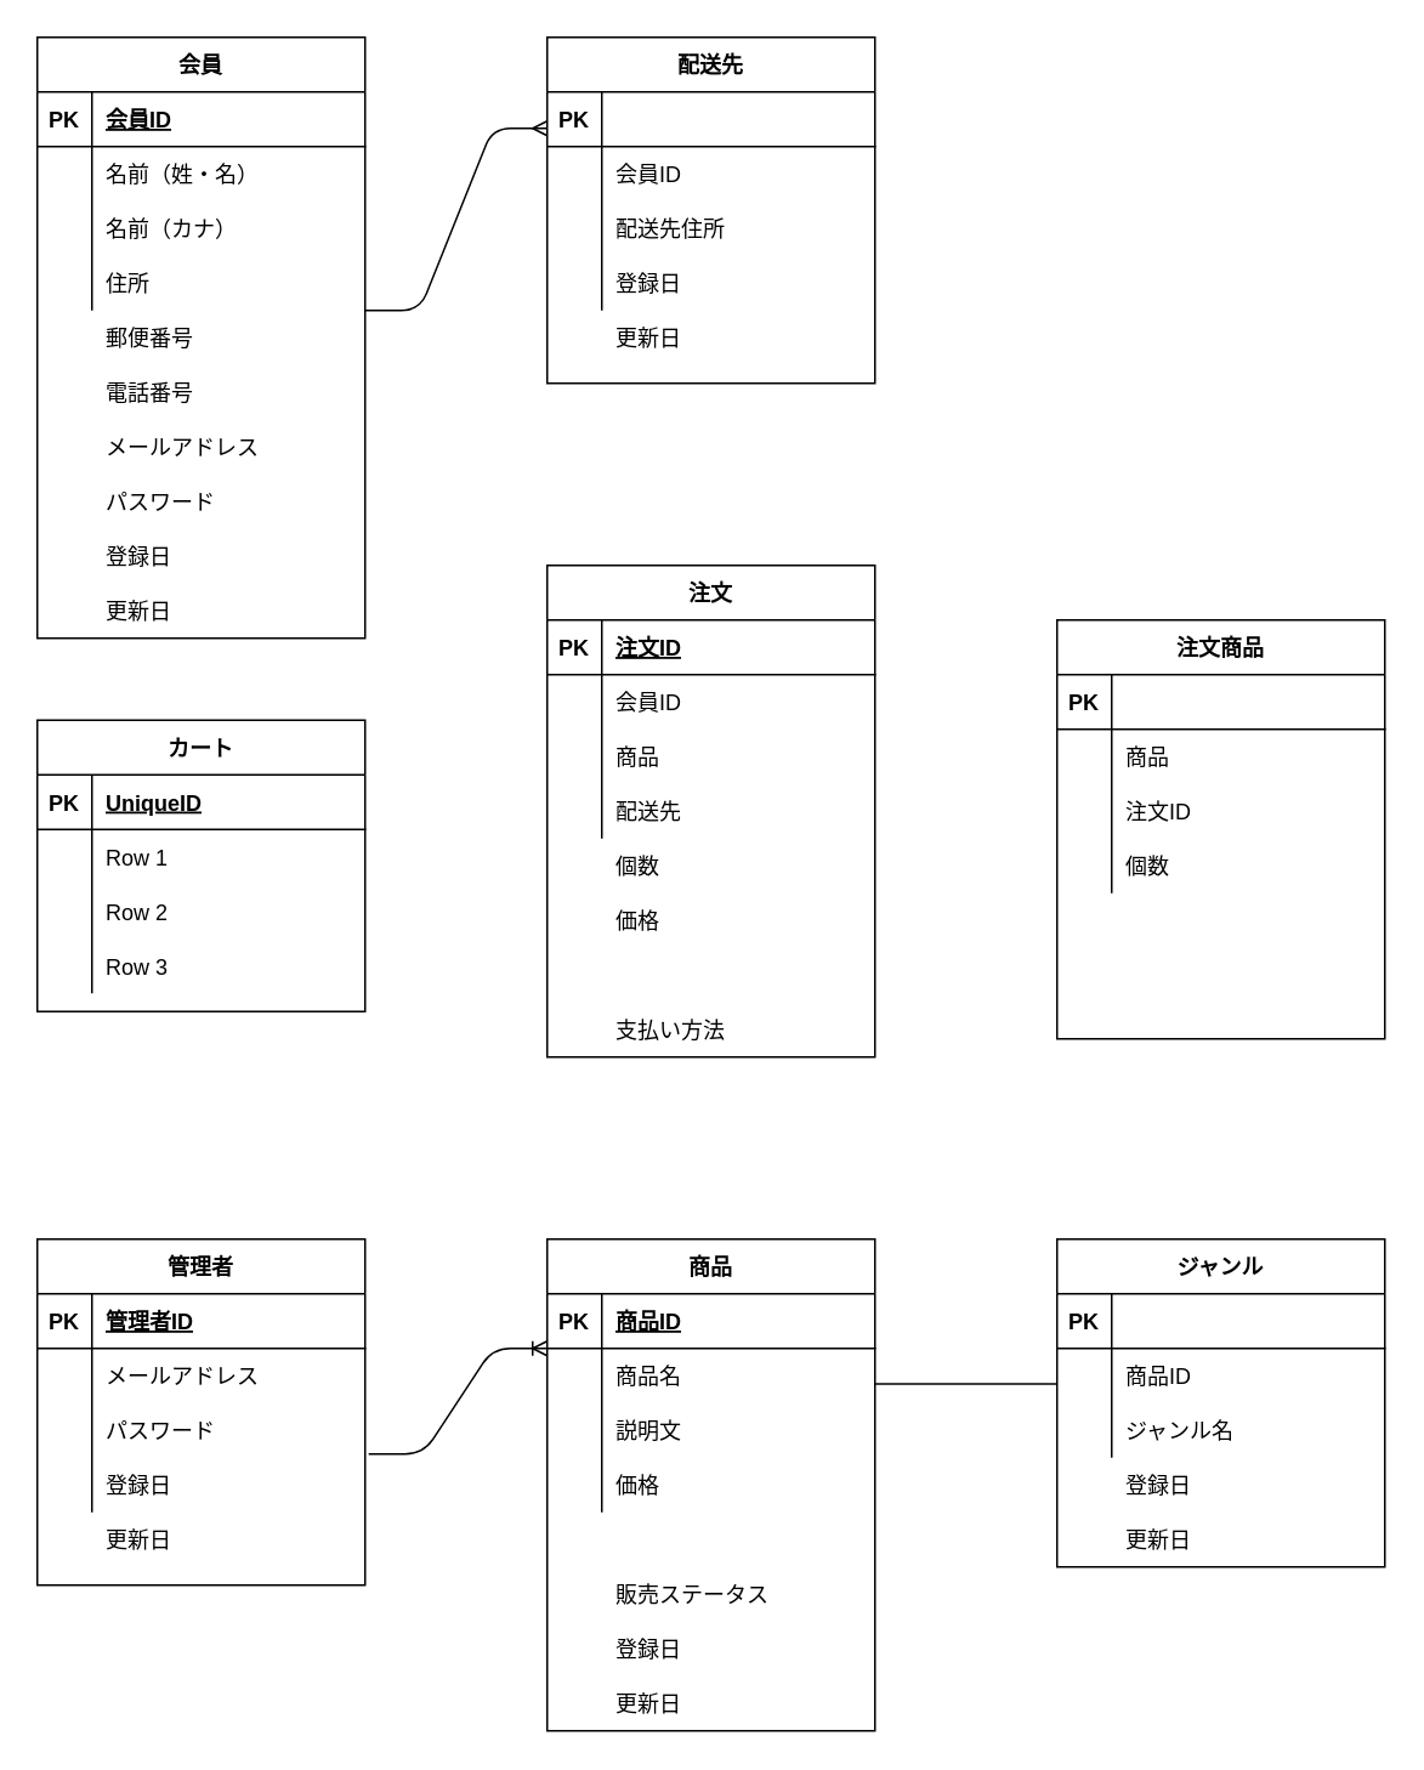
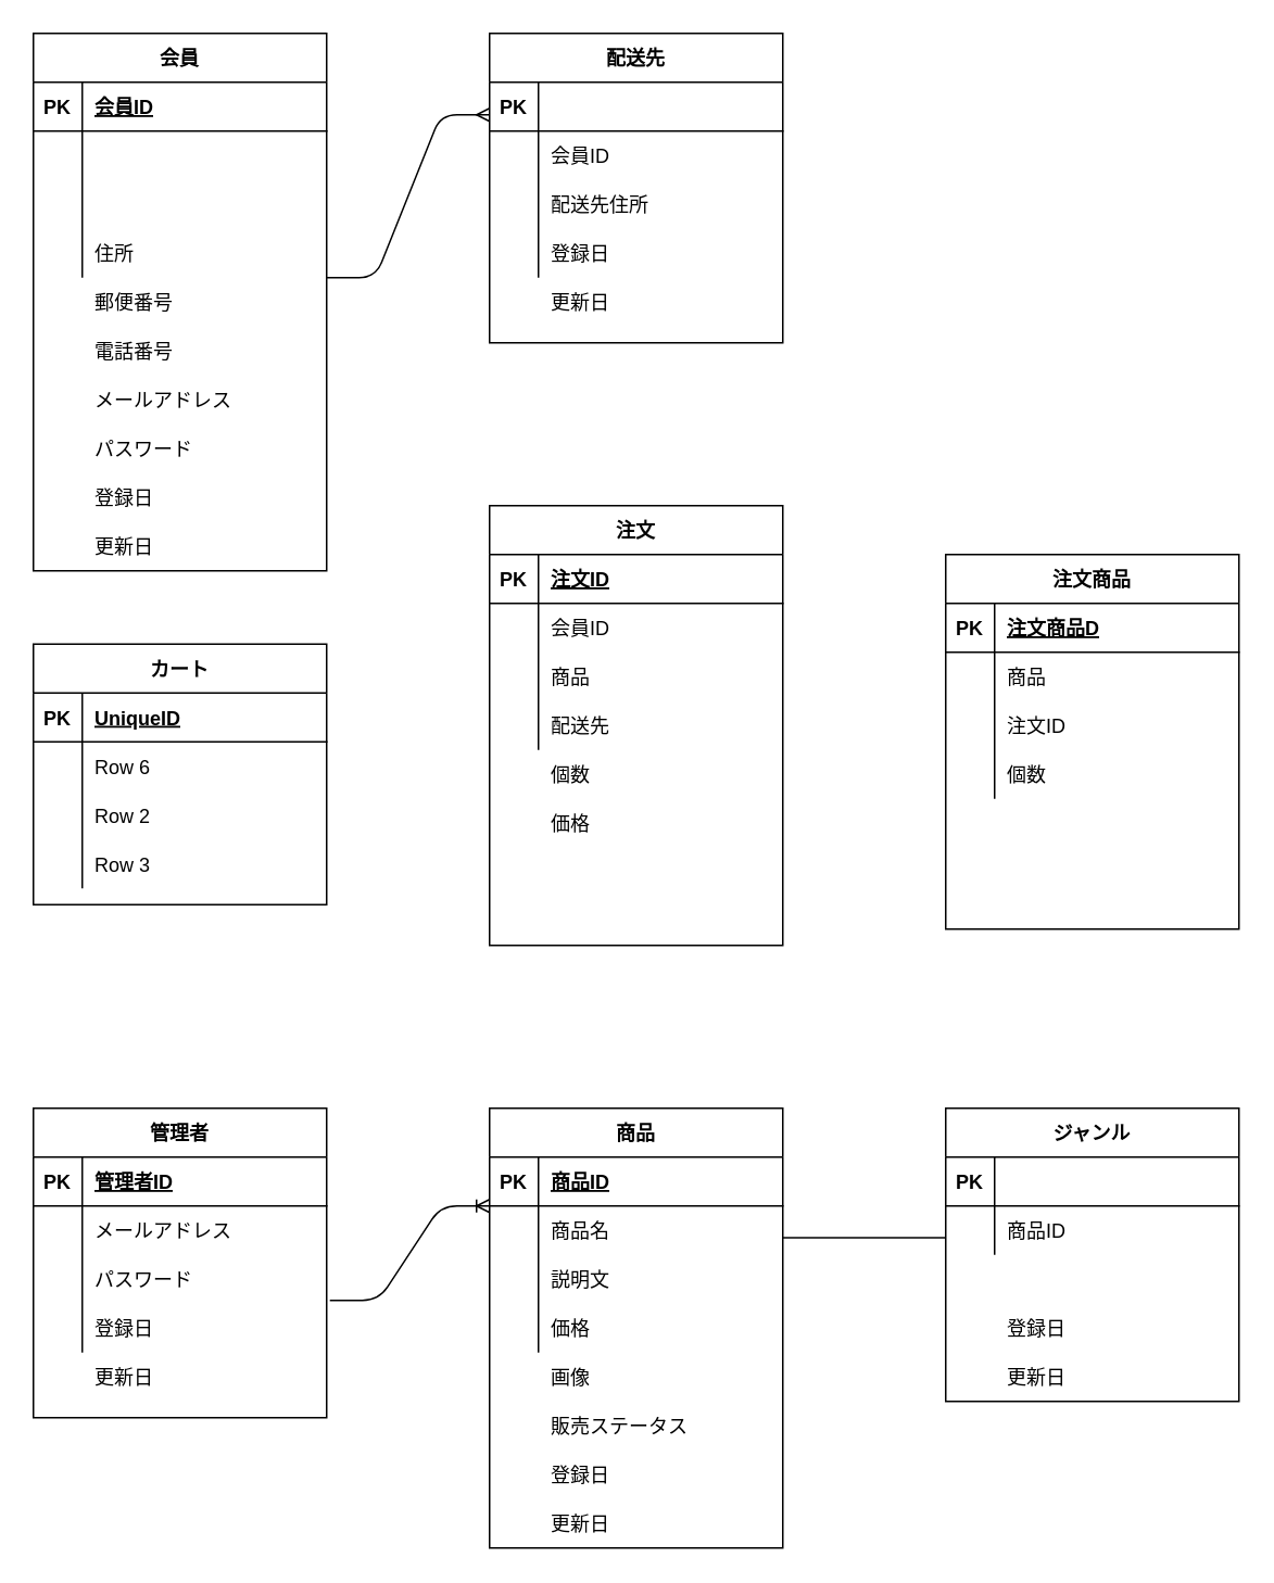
- <mxCell id="8" value="名前（姓・名）" style="shape=partialRectangle;connectable=0;fillColor=none;top=0;left=0;bottom=0;right=0;align=left;spacingLeft=6;overflow=hidden;" vertex="1" parent="6"><mxGeometry x="30" width="150" height="30" as="geometry" /></mxCell>
- <mxCell id="11" value="名前（カナ）" style="shape=partialRectangle;connectable=0;fillColor=none;top=0;left=0;bottom=0;right=0;align=left;spacingLeft=6;overflow=hidden;" vertex="1" parent="9"><mxGeometry x="30" width="150" height="30" as="geometry" /></mxCell>
+ <mxCell id="111" value="注文商品D" style="shape=partialRectangle;connectable=0;fillColor=none;top=0;left=0;bottom=0;right=0;align=left;spacingLeft=6;fontStyle=5;overflow=hidden;" vertex="1" parent="109"><mxGeometry x="30" width="150" height="30" as="geometry" /></mxCell>
- <mxCell id="89" value="Row 1" style="shape=partialRectangle;connectable=0;fillColor=none;top=0;left=0;bottom=0;right=0;align=left;spacingLeft=6;overflow=hidden;" vertex="1" parent="87"><mxGeometry x="30" width="150" height="30" as="geometry" /></mxCell>
+ <mxCell id="89" value="Row 6" style="shape=partialRectangle;connectable=0;fillColor=none;top=0;left=0;bottom=0;right=0;align=left;spacingLeft=6;overflow=hidden;" vertex="1" parent="87"><mxGeometry x="30" width="150" height="30" as="geometry" /></mxCell>
- <mxCell id="121" value="支払い方法" style="shape=partialRectangle;connectable=0;fillColor=none;top=0;left=0;bottom=0;right=0;align=left;spacingLeft=6;overflow=hidden;" vertex="1" parent="1"><mxGeometry x="330" y="550" width="150" height="30" as="geometry" /></mxCell>
- <mxCell id="81" value="ジャンル名" style="shape=partialRectangle;connectable=0;fillColor=none;top=0;left=0;bottom=0;right=0;align=left;spacingLeft=6;overflow=hidden;" vertex="1" parent="79"><mxGeometry x="30" width="150" height="30" as="geometry" /></mxCell>
+ <mxCell id="71" value="画像" style="shape=partialRectangle;connectable=0;fillColor=none;top=0;left=0;bottom=0;right=0;align=left;spacingLeft=6;overflow=hidden;" vertex="1" parent="1"><mxGeometry x="330" y="830" width="150" height="30" as="geometry" /></mxCell>
